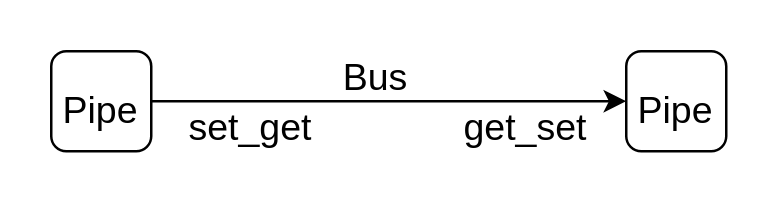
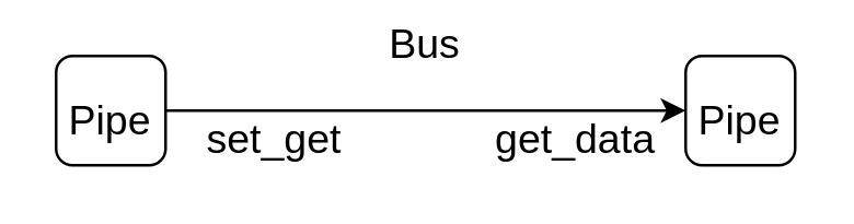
- <mxCell id="6" value="Bus" style="text;html=1;strokeColor=none;fillColor=none;align=center;verticalAlign=middle;whiteSpace=wrap;rounded=0;fontSize=15;" vertex="1" parent="1"><mxGeometry x="130" y="20" width="40" height="20" as="geometry" /></mxCell>
+ <mxCell id="6" value="Bus" style="text;html=1;strokeColor=none;fillColor=none;align=center;verticalAlign=middle;whiteSpace=wrap;rounded=0;fontSize=15;" vertex="1" parent="1"><mxGeometry x="135" y="5" width="40" height="20" as="geometry" /></mxCell>
- <mxCell id="8" value="get_set" style="text;html=1;strokeColor=none;fillColor=none;align=center;verticalAlign=middle;whiteSpace=wrap;rounded=0;fontSize=15;" vertex="1" parent="1"><mxGeometry x="190" y="40" width="40" height="20" as="geometry" /></mxCell>
+ <mxCell id="8" value="get_data" style="text;html=1;strokeColor=none;fillColor=none;align=center;verticalAlign=middle;whiteSpace=wrap;rounded=0;fontSize=15;" vertex="1" parent="1"><mxGeometry x="190" y="40" width="40" height="20" as="geometry" /></mxCell>
